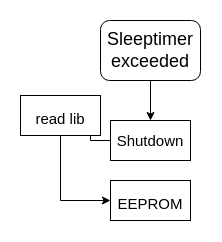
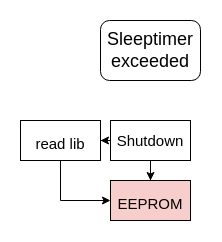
- <mxCell id="2" style="edgeStyle=orthogonalEdgeStyle;rounded=0;orthogonalLoop=1;jettySize=auto;html=1;exitX=0.5;exitY=1;exitDx=0;exitDy=0;entryX=0.5;entryY=0;entryDx=0;entryDy=0;fontSize=10;" edge="1" parent="1" source="3" target="6"><mxGeometry relative="1" as="geometry" /></mxCell>
- <mxCell id="9" value="&lt;font style=&quot;font-size: 15px&quot;&gt;read lib&lt;/font&gt;" style="rounded=0;whiteSpace=wrap;html=1;fontSize=27;" vertex="1" parent="1"><mxGeometry x="20" y="95" width="80" height="40" as="geometry" /></mxCell>
+ <mxCell id="9" value="&lt;font style=&quot;font-size: 15px&quot;&gt;read lib&lt;/font&gt;" style="rounded=0;whiteSpace=wrap;html=1;fontSize=27;" vertex="1" parent="1"><mxGeometry x="20" y="120" width="80" height="40" as="geometry" /></mxCell>
+ <mxCell id="4" style="edgeStyle=orthogonalEdgeStyle;rounded=0;orthogonalLoop=1;jettySize=auto;html=1;exitX=0.5;exitY=1;exitDx=0;exitDy=0;fontSize=15;" edge="1" parent="1" source="6" target="7"><mxGeometry relative="1" as="geometry" /></mxCell>
- <mxCell id="7" value="&lt;font style=&quot;font-size: 15px&quot;&gt;EEPROM&lt;/font&gt;" style="rounded=0;whiteSpace=wrap;html=1;fontSize=27;" vertex="1" parent="1"><mxGeometry x="110" y="180" width="80" height="40" as="geometry" /></mxCell>
+ <mxCell id="7" value="&lt;font style=&quot;font-size: 15px&quot;&gt;EEPROM&lt;/font&gt;" style="rounded=0;whiteSpace=wrap;html=1;fontSize=27;fillColor=#f8cecc;" vertex="1" parent="1"><mxGeometry x="110" y="180" width="80" height="40" as="geometry" /></mxCell>
